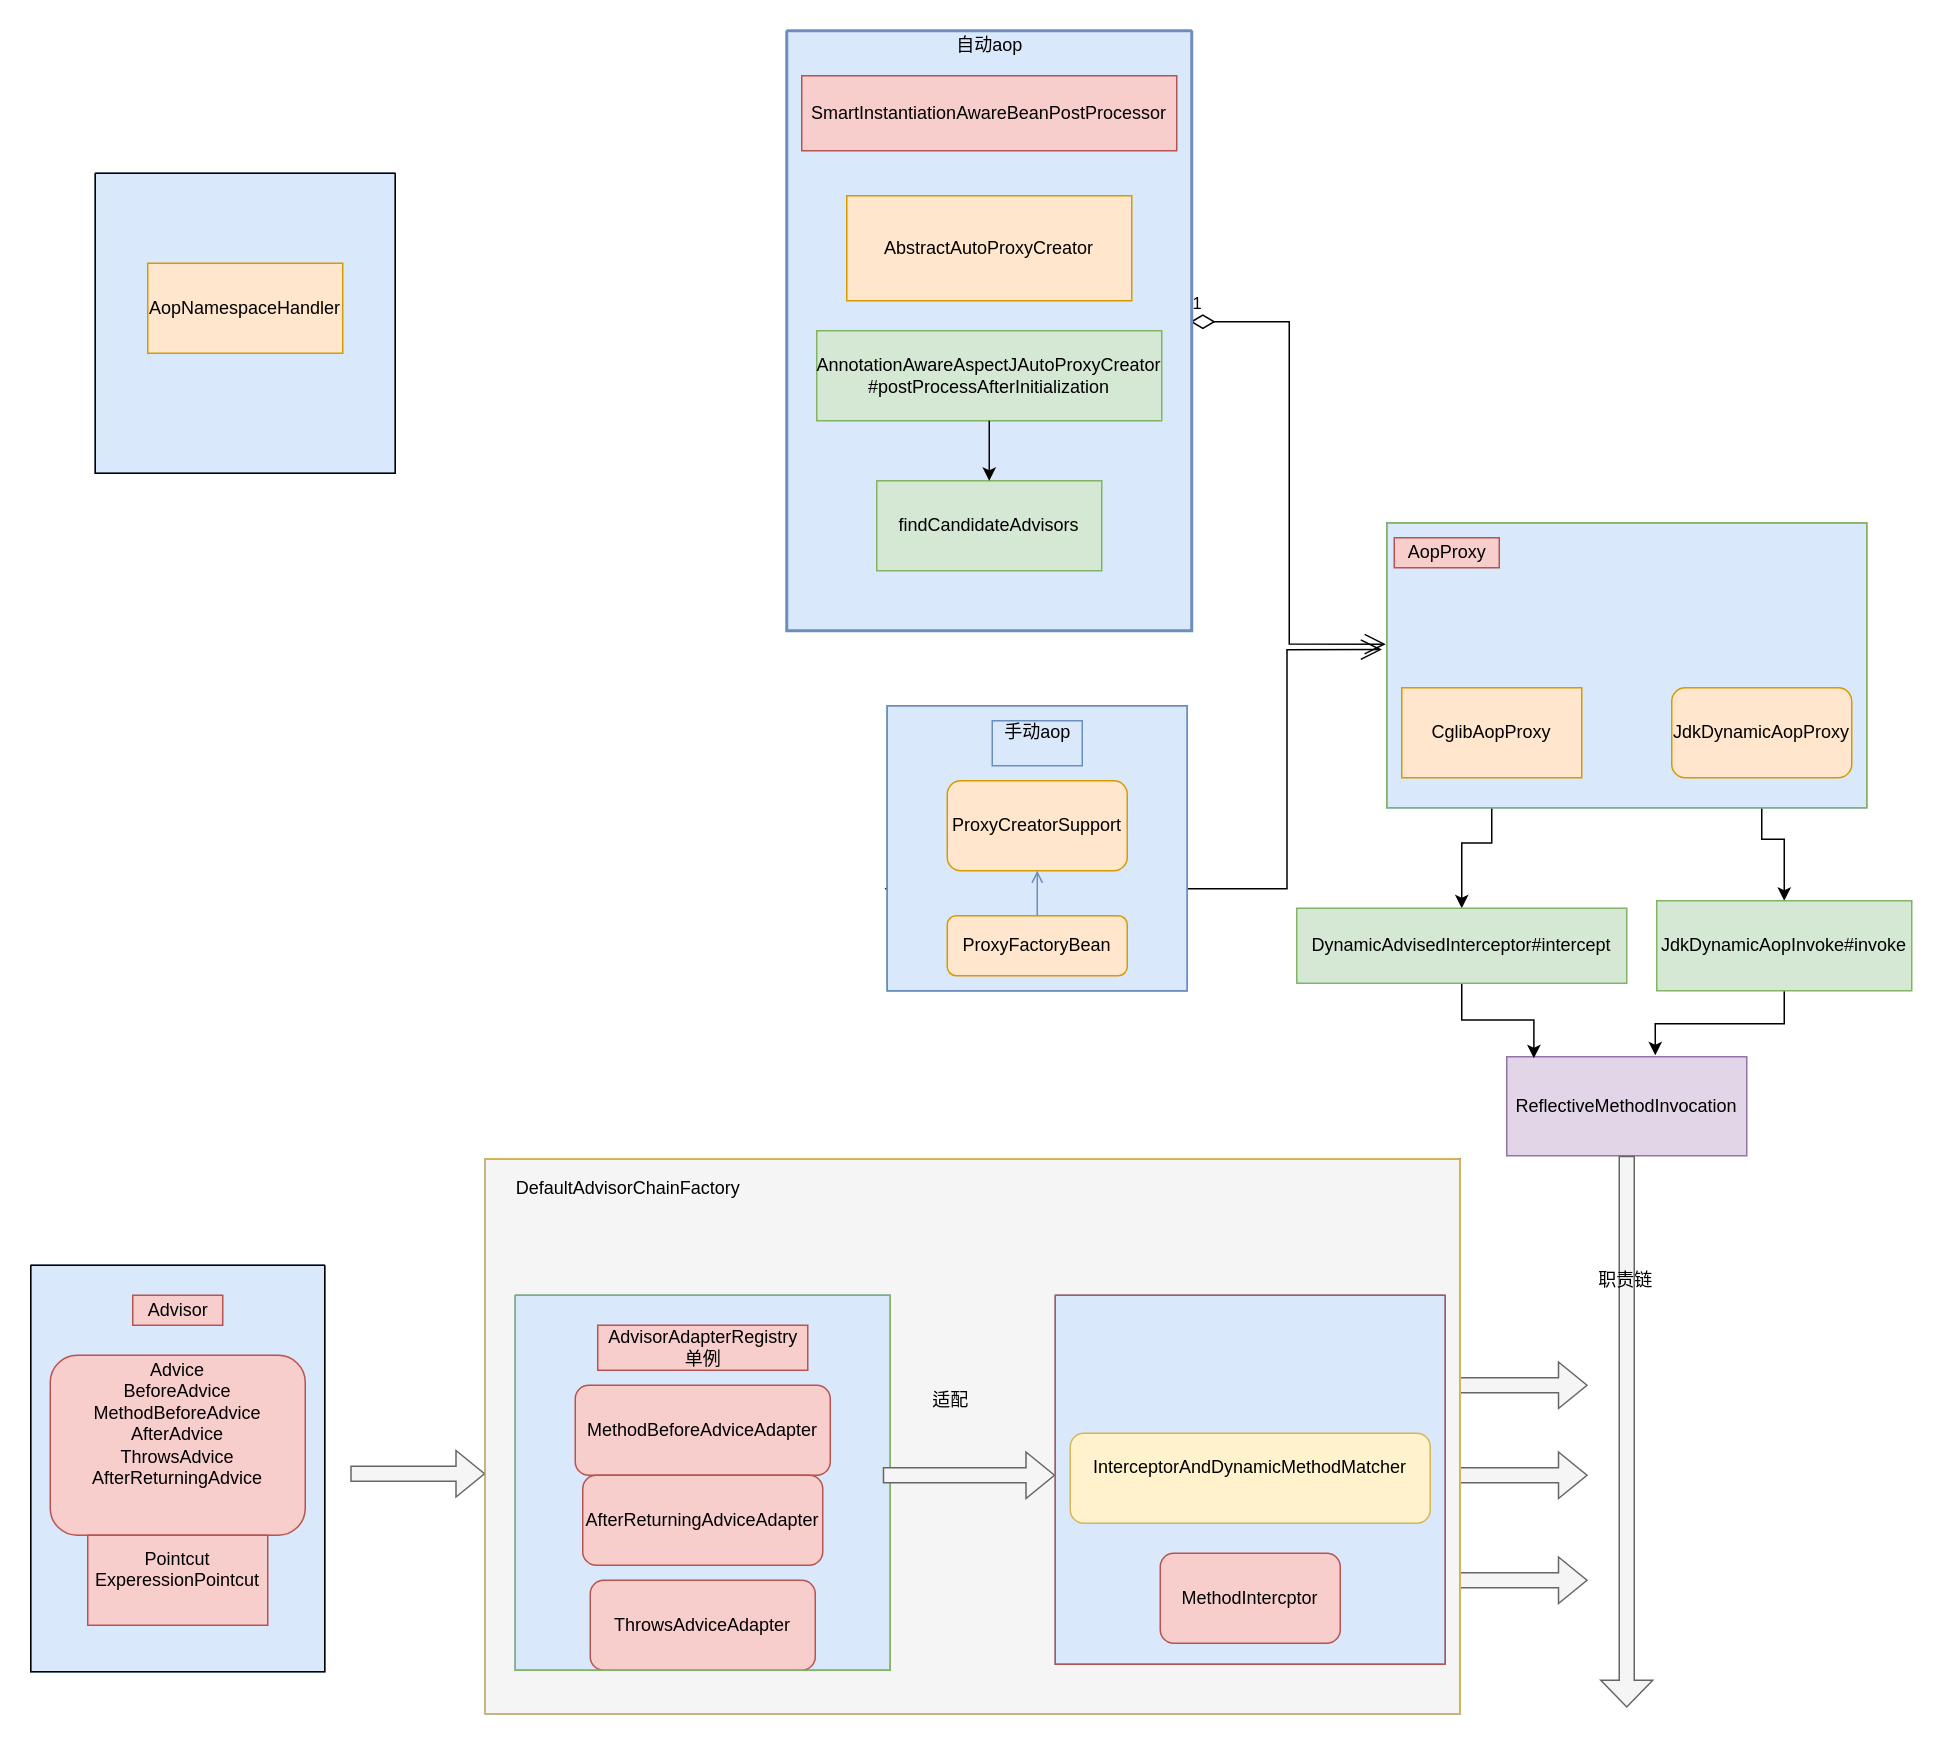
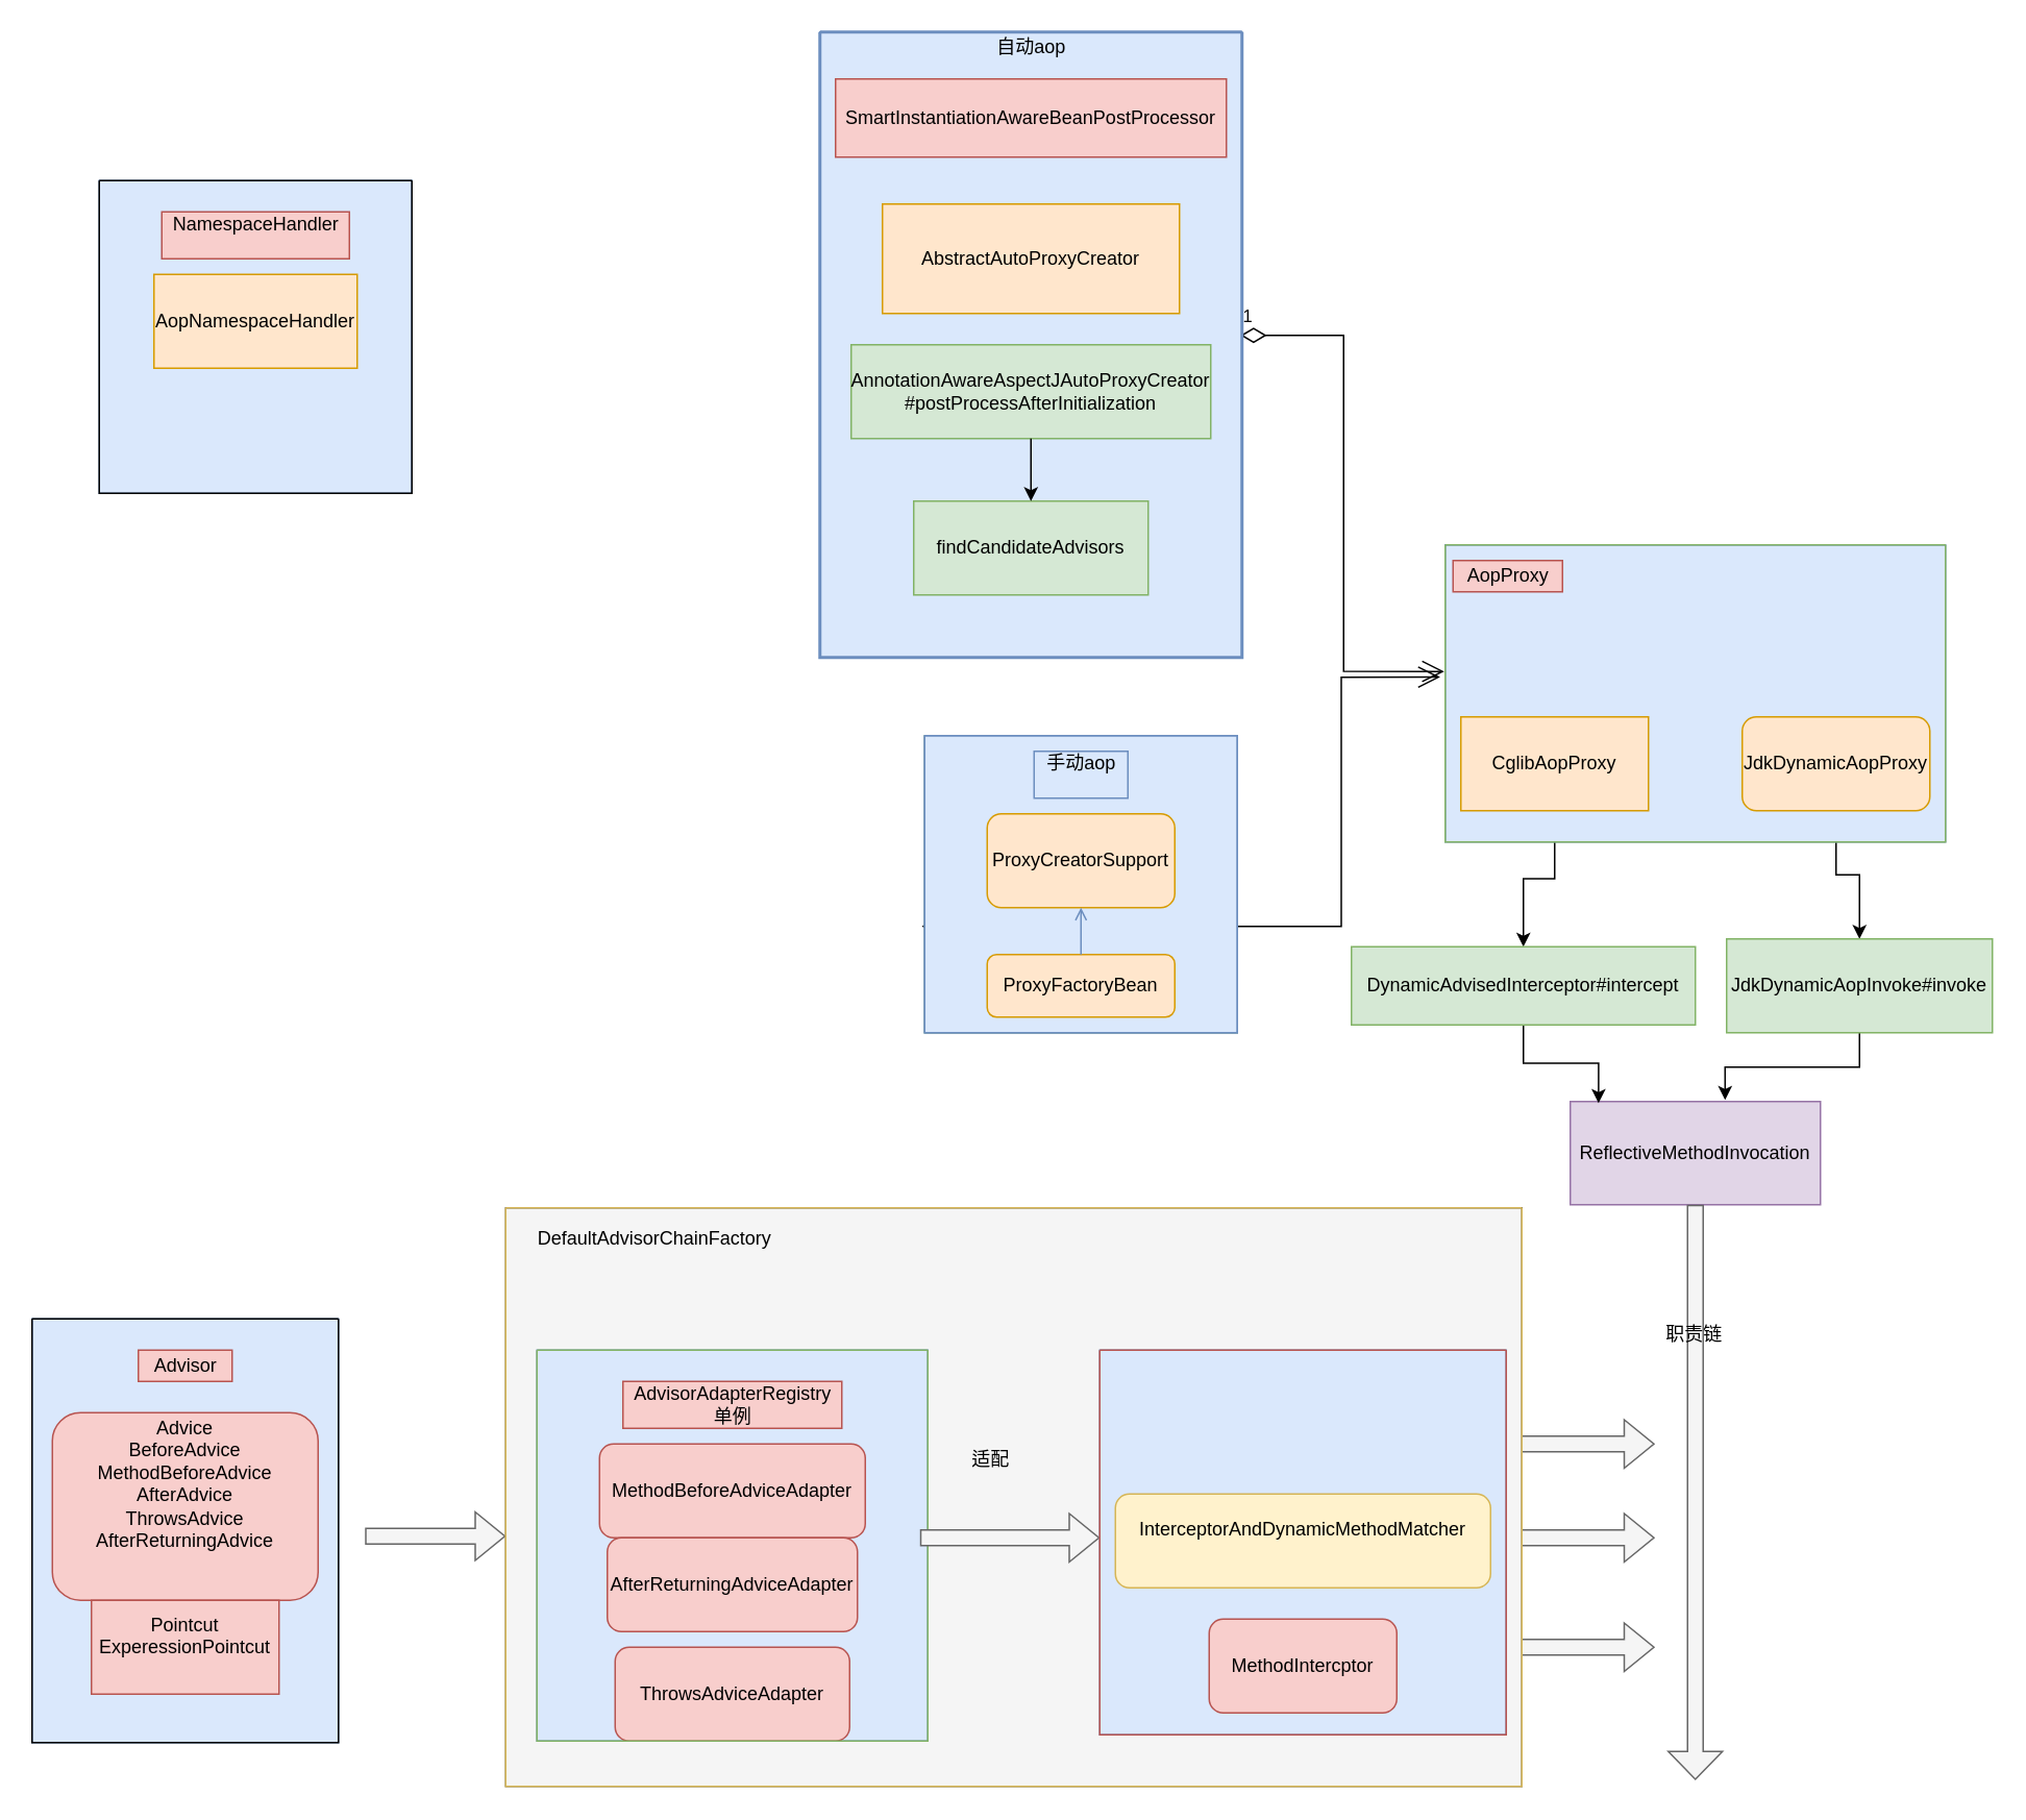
+ <mxCell id="37" value="&lt;div&gt;NamespaceHandler&lt;/div&gt;&lt;div&gt;&lt;br&gt;&lt;/div&gt;" style="text;html=1;align=center;verticalAlign=middle;resizable=0;points=[];autosize=1;strokeColor=#b85450;fillColor=#f8cecc;" parent="36" vertex="1"><mxGeometry x="40" y="20" width="120" height="30" as="geometry" /></mxCell>
